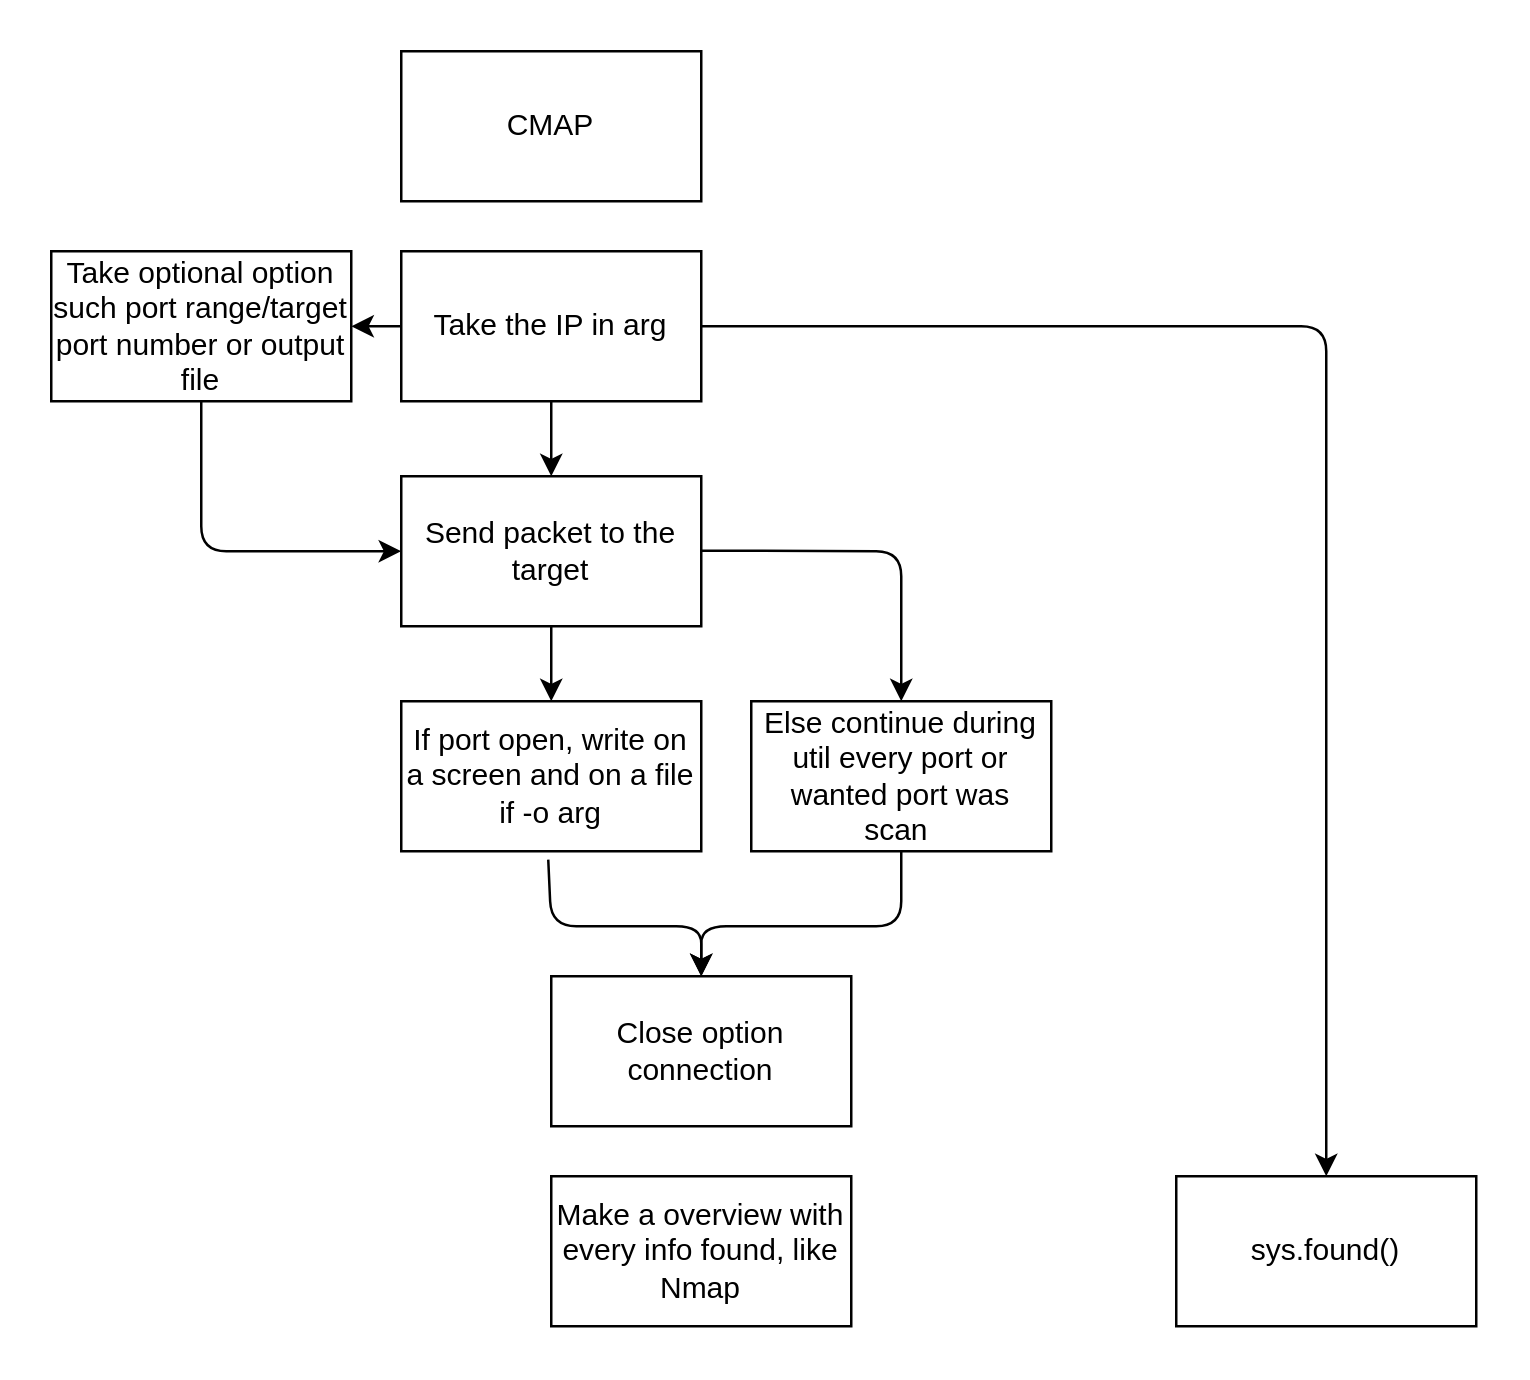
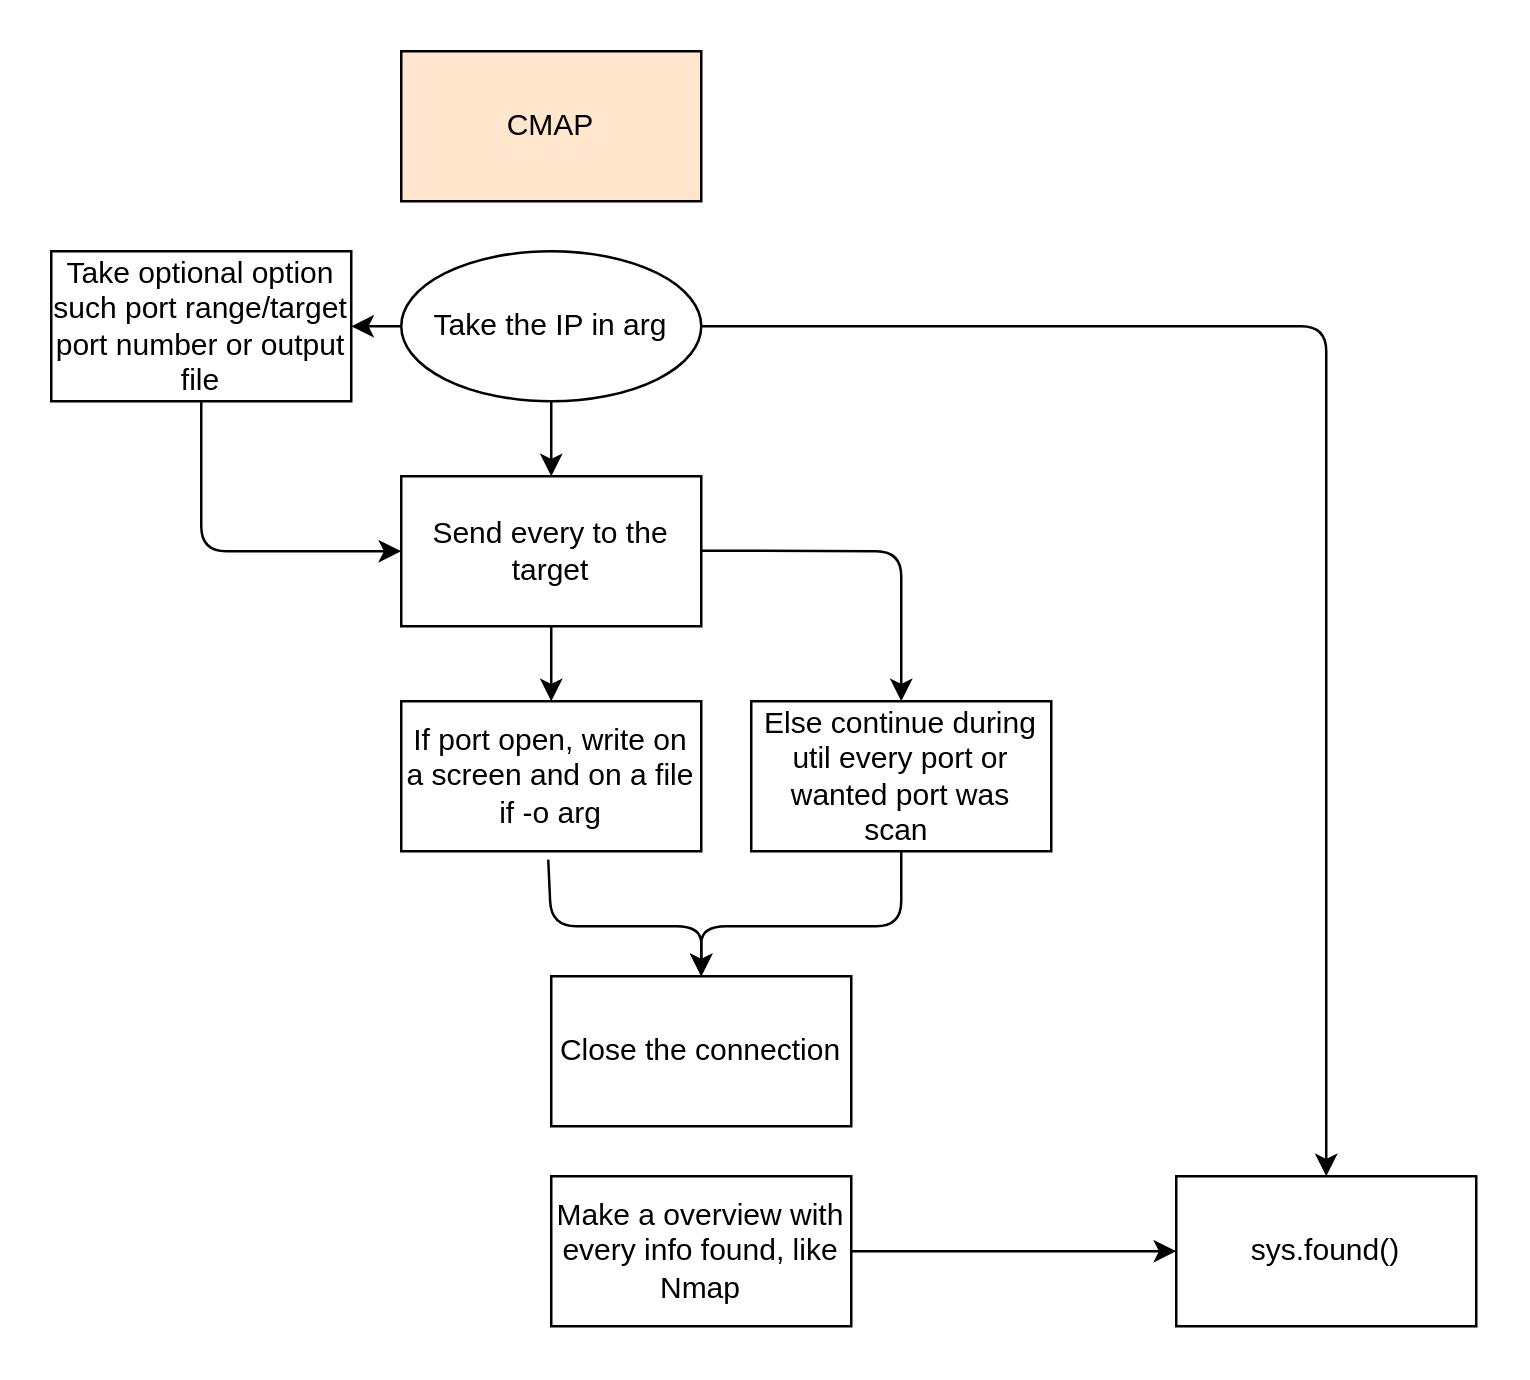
- <mxCell id="2" value="CMAP" style="whiteSpace=wrap;html=1;" parent="1" vertex="1"><mxGeometry x="160" y="20" width="120" height="60" as="geometry" /></mxCell>
+ <mxCell id="2" value="CMAP" style="whiteSpace=wrap;html=1;fillColor=#ffe6cc;" parent="1" vertex="1"><mxGeometry x="160" y="20" width="120" height="60" as="geometry" /></mxCell>
- <mxCell id="6" value="Take the IP in arg" style="whiteSpace=wrap;html=1;" parent="1" vertex="1"><mxGeometry x="160" y="100" width="120" height="60" as="geometry" /></mxCell>
+ <mxCell id="6" value="Take the IP in arg" style="ellipse;whiteSpace=wrap;html=1;" parent="1" vertex="1"><mxGeometry x="160" y="100" width="120" height="60" as="geometry" /></mxCell>
- <mxCell id="9" value="Send packet to the target" style="whiteSpace=wrap;html=1;" parent="1" vertex="1"><mxGeometry x="160" y="190" width="120" height="60" as="geometry" /></mxCell>
+ <mxCell id="9" value="Send every to the target" style="whiteSpace=wrap;html=1;" parent="1" vertex="1"><mxGeometry x="160" y="190" width="120" height="60" as="geometry" /></mxCell>
- <mxCell id="18" value="Close option connection" style="whiteSpace=wrap;html=1;" parent="1" vertex="1"><mxGeometry x="220" y="390" width="120" height="60" as="geometry" /></mxCell>
+ <mxCell id="18" value="Close the connection" style="whiteSpace=wrap;html=1;" parent="1" vertex="1"><mxGeometry x="220" y="390" width="120" height="60" as="geometry" /></mxCell>
+ <mxCell id="14" style="edgeStyle=none;html=1;entryX=0;entryY=0.5;entryDx=0;entryDy=0;" edge="1" parent="1" source="15" target="19"><mxGeometry relative="1" as="geometry" /></mxCell>
